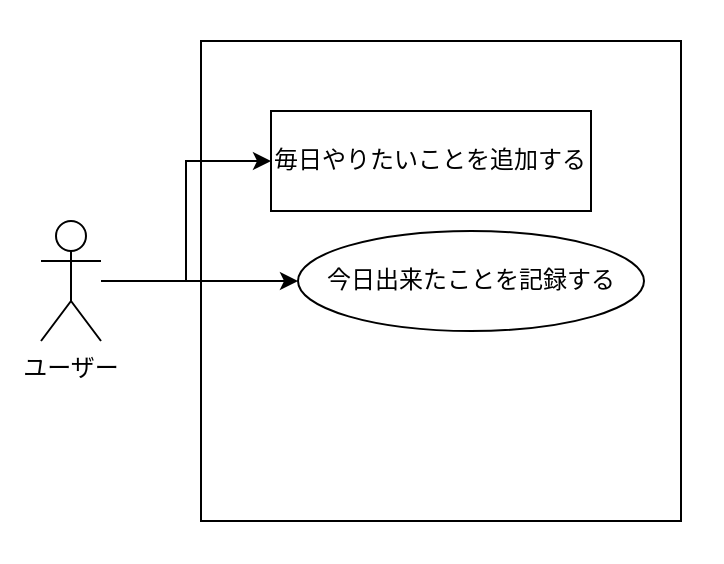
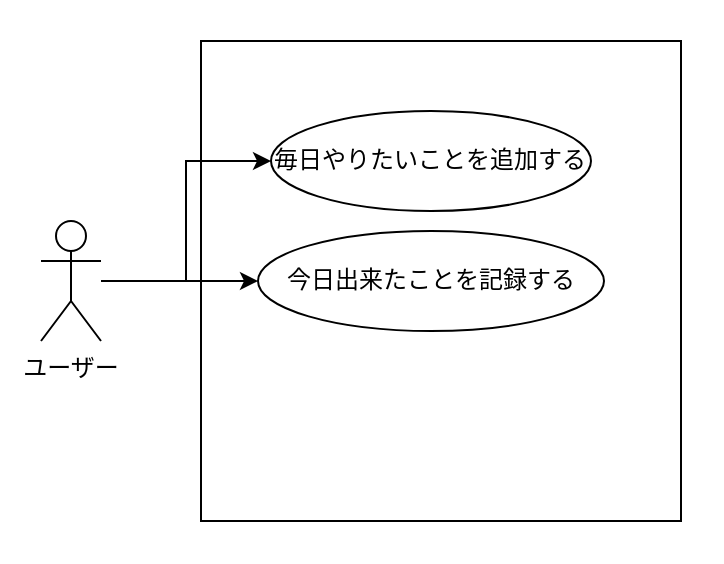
- <mxCell id="6" value="&lt;span&gt;毎日やりたいことを追加する&lt;/span&gt;" style="whiteSpace=wrap;html=1;rounded=0;" vertex="1" parent="1"><mxGeometry x="135" y="55" width="160" height="50" as="geometry" /></mxCell>
+ <mxCell id="6" value="&lt;span&gt;毎日やりたいことを追加する&lt;/span&gt;" style="ellipse;whiteSpace=wrap;html=1;" vertex="1" parent="1"><mxGeometry x="135" y="55" width="160" height="50" as="geometry" /></mxCell>
- <mxCell id="7" value="今日出来たことを記録する" style="ellipse;whiteSpace=wrap;html=1;" vertex="1" parent="1"><mxGeometry x="148.5" y="115" width="173" height="50" as="geometry" /></mxCell>
+ <mxCell id="7" value="今日出来たことを記録する" style="ellipse;whiteSpace=wrap;html=1;" vertex="1" parent="1"><mxGeometry x="128.5" y="115" width="173" height="50" as="geometry" /></mxCell>
